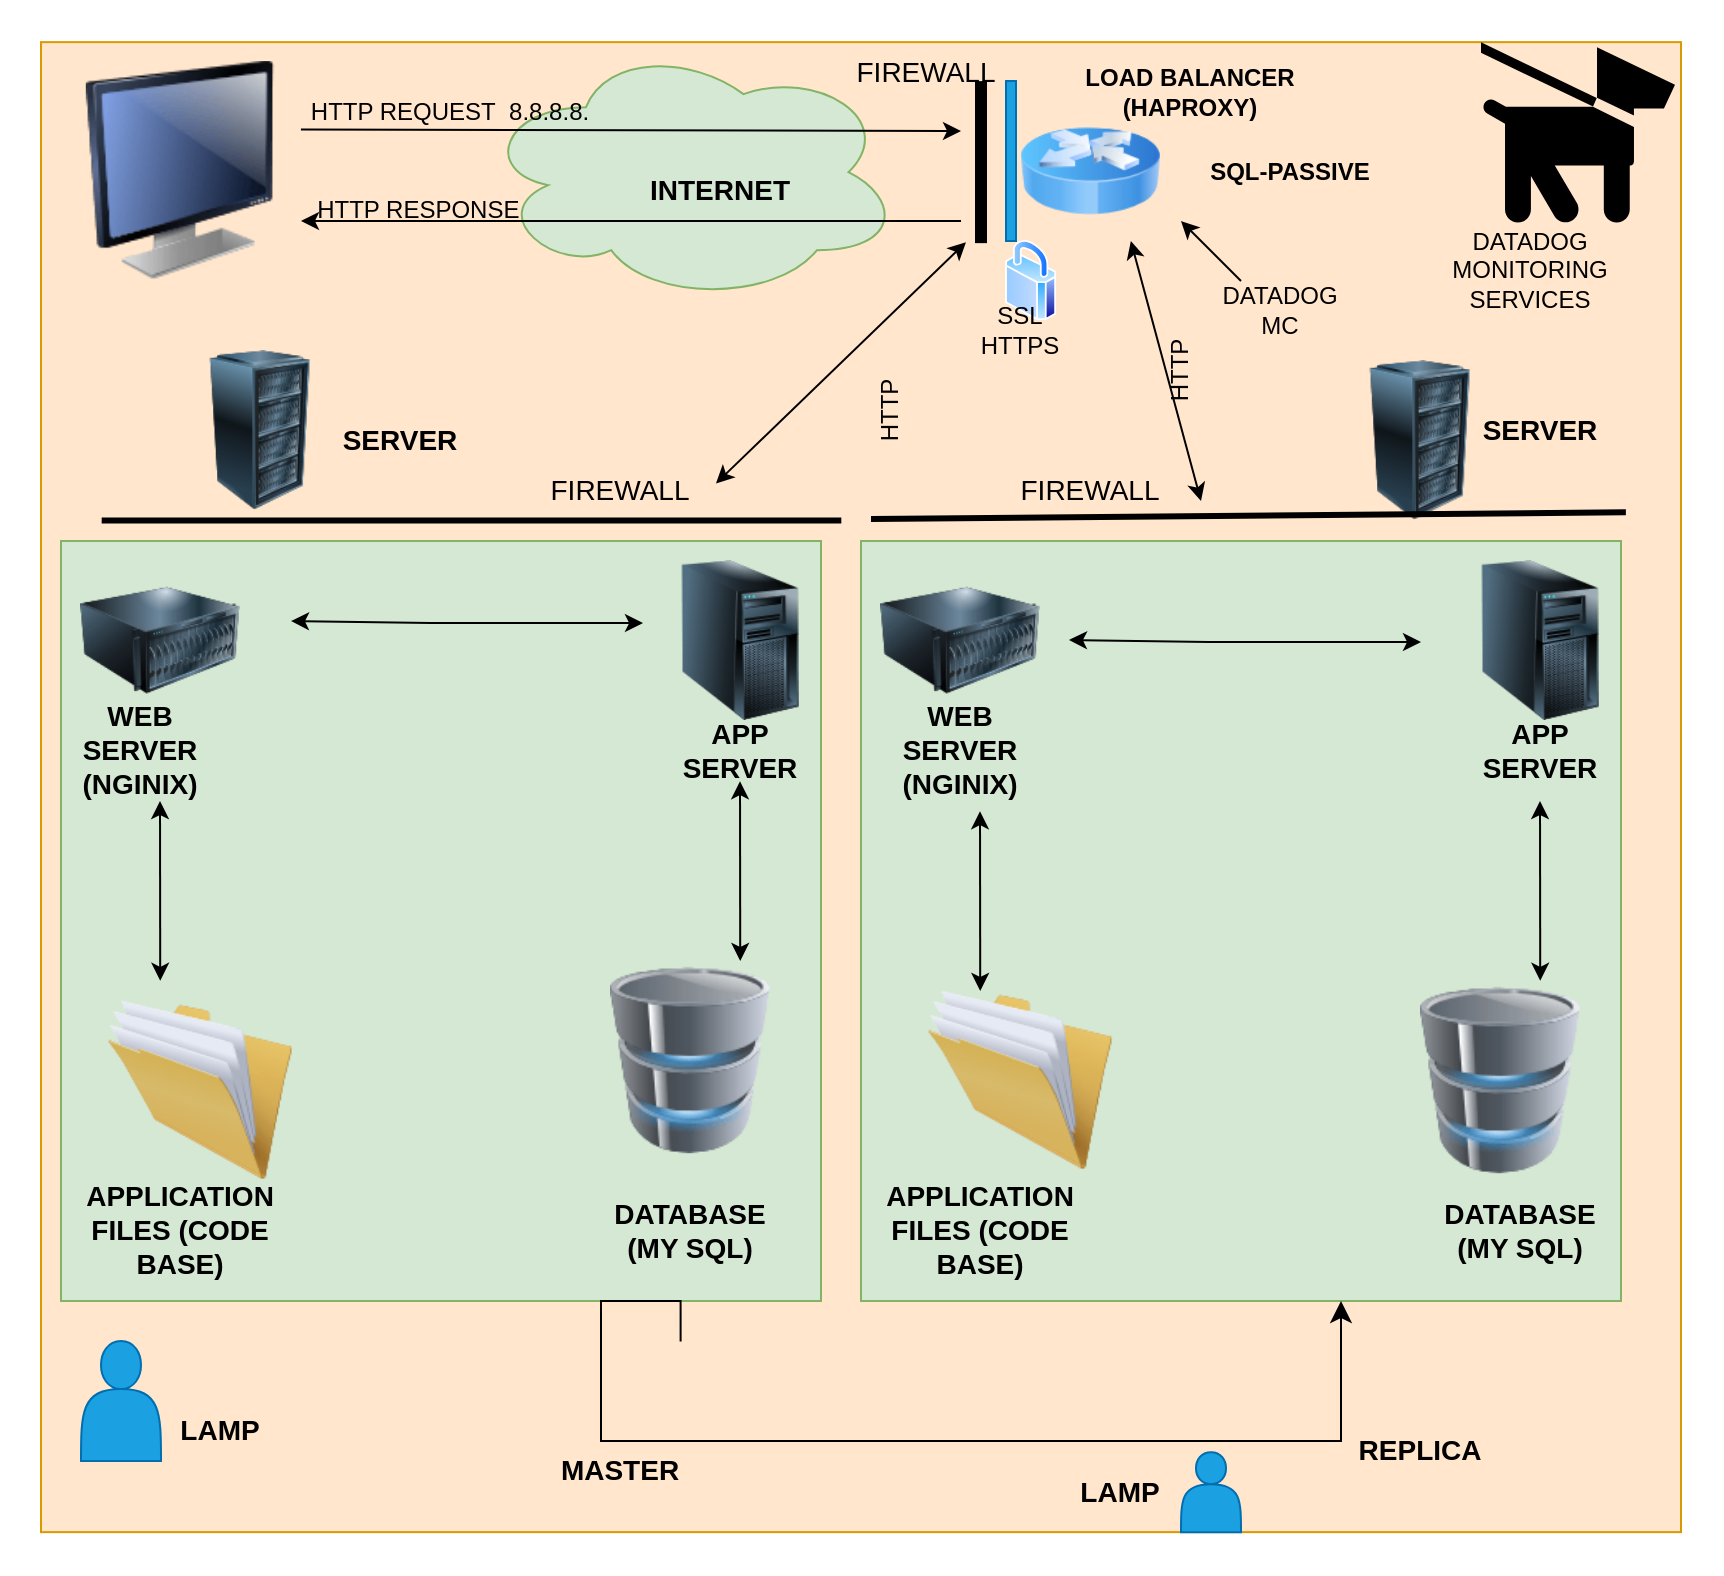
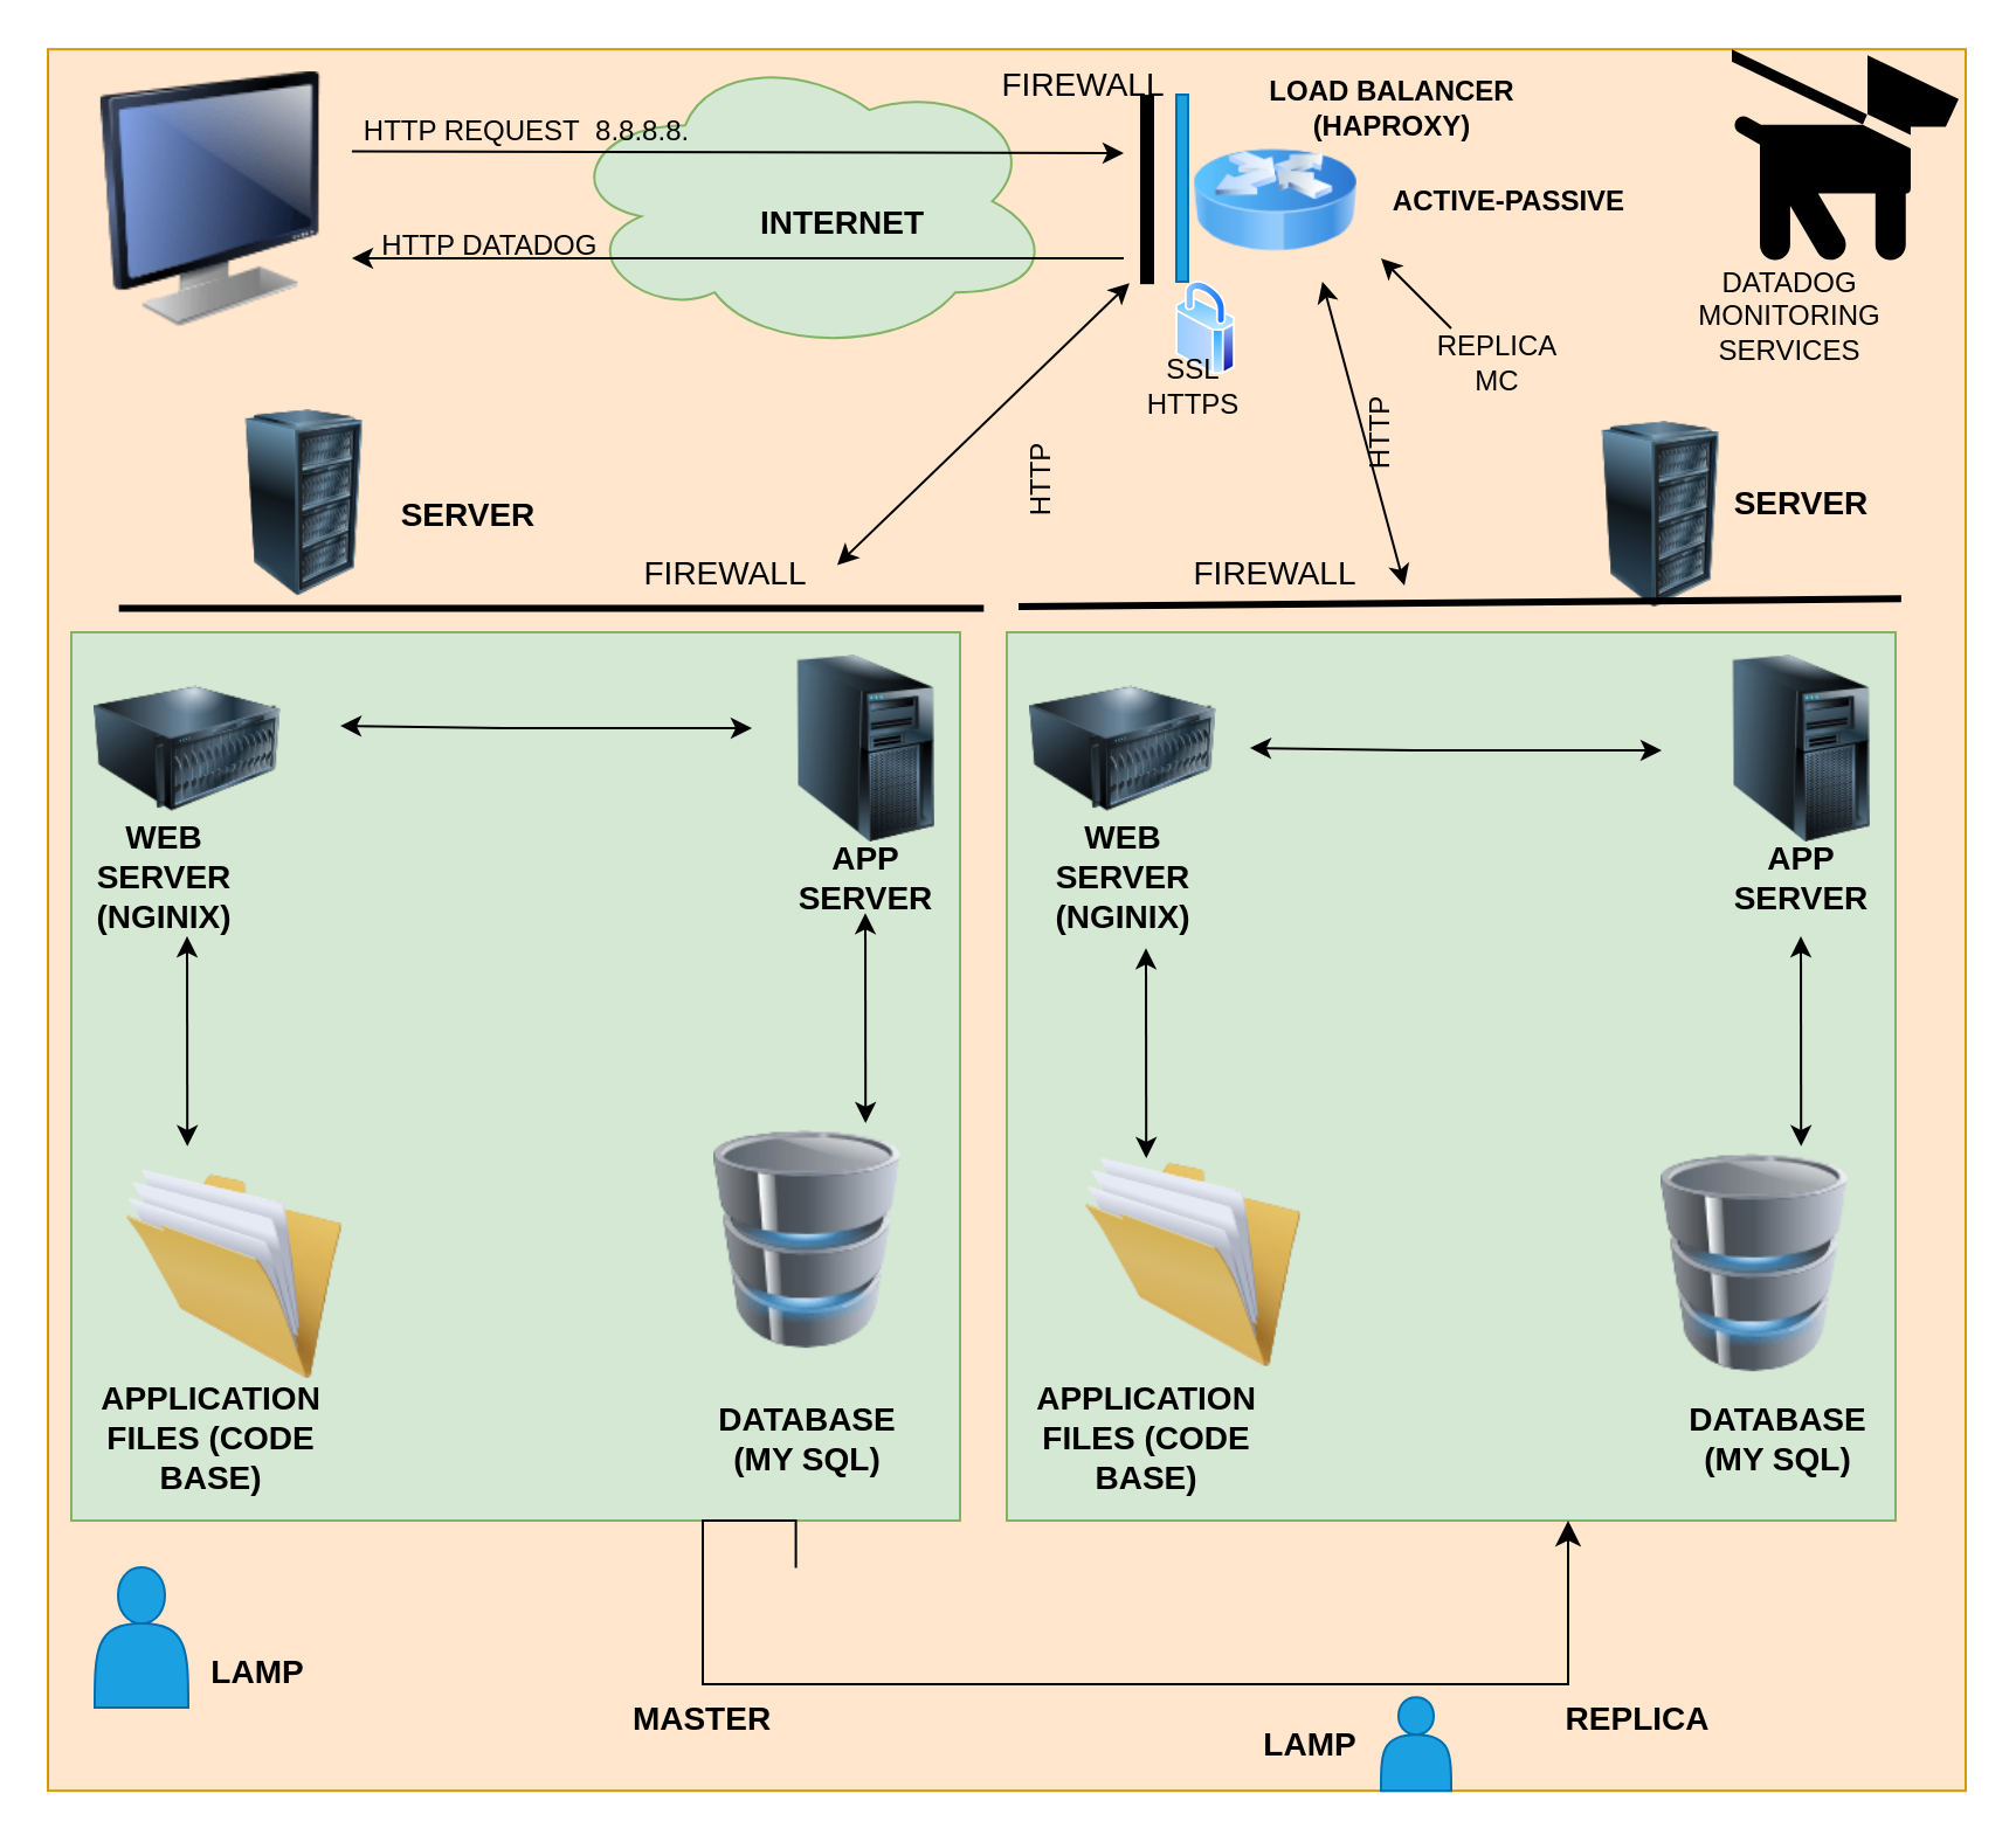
- <mxCell id="29" value="&lt;b&gt;SQL-PASSIVE&lt;/b&gt;" style="text;strokeColor=none;align=center;fillColor=none;html=1;verticalAlign=middle;whiteSpace=wrap;rounded=0;" vertex="1" parent="1"><mxGeometry x="590" y="70.57" width="110" height="30" as="geometry" /></mxCell>
+ <mxCell id="29" value="&lt;b&gt;ACTIVE-PASSIVE&lt;/b&gt;" style="text;strokeColor=none;align=center;fillColor=none;html=1;verticalAlign=middle;whiteSpace=wrap;rounded=0;" vertex="1" parent="1"><mxGeometry x="590" y="70.57" width="110" height="30" as="geometry" /></mxCell>
- <mxCell id="33" value="HTTP RESPONSE&amp;nbsp;&amp;nbsp;" style="text;strokeColor=none;align=center;fillColor=none;html=1;verticalAlign=middle;whiteSpace=wrap;rounded=0;" vertex="1" parent="1"><mxGeometry x="155" y="90" width="115" height="30" as="geometry" /></mxCell>
+ <mxCell id="33" value="HTTP DATADOG&amp;nbsp;&amp;nbsp;" style="text;strokeColor=none;align=center;fillColor=none;html=1;verticalAlign=middle;whiteSpace=wrap;rounded=0;" vertex="1" parent="1"><mxGeometry x="155" y="90" width="115" height="30" as="geometry" /></mxCell>
- <mxCell id="62" value="DATADOG MC" style="text;strokeColor=none;align=center;fillColor=none;html=1;verticalAlign=middle;whiteSpace=wrap;rounded=0;" vertex="1" parent="1"><mxGeometry x="610" y="140" width="60" height="30" as="geometry" /></mxCell>
+ <mxCell id="62" value="REPLICA MC" style="text;strokeColor=none;align=center;fillColor=none;html=1;verticalAlign=middle;whiteSpace=wrap;rounded=0;" vertex="1" parent="1"><mxGeometry x="610" y="140" width="60" height="30" as="geometry" /></mxCell>
- <mxCell id="47" value="&lt;font style=&quot;font-size: 14px;&quot;&gt;&lt;b&gt;REPLICA&lt;/b&gt;&lt;/font&gt;" style="text;strokeColor=none;align=center;fillColor=none;html=1;verticalAlign=middle;whiteSpace=wrap;rounded=0;" vertex="1" parent="1"><mxGeometry x="680" y="710" width="60" height="30" as="geometry" /></mxCell>
+ <mxCell id="47" value="&lt;font style=&quot;font-size: 14px;&quot;&gt;&lt;b&gt;REPLICA&lt;/b&gt;&lt;/font&gt;" style="text;strokeColor=none;align=center;fillColor=none;html=1;verticalAlign=middle;whiteSpace=wrap;rounded=0;" vertex="1" parent="1"><mxGeometry x="670" y="720" width="60" height="30" as="geometry" /></mxCell>
- <mxCell id="46" value="&lt;font style=&quot;font-size: 14px;&quot;&gt;&lt;b&gt;MASTER&lt;/b&gt;&lt;/font&gt;" style="text;strokeColor=none;align=center;fillColor=none;html=1;verticalAlign=middle;whiteSpace=wrap;rounded=0;" vertex="1" parent="1"><mxGeometry x="280" y="720" width="60" height="30" as="geometry" /></mxCell>
+ <mxCell id="46" value="&lt;font style=&quot;font-size: 14px;&quot;&gt;&lt;b&gt;MASTER&lt;/b&gt;&lt;/font&gt;" style="text;strokeColor=none;align=center;fillColor=none;html=1;verticalAlign=middle;whiteSpace=wrap;rounded=0;" vertex="1" parent="1"><mxGeometry x="270" y="720" width="60" height="30" as="geometry" /></mxCell>
